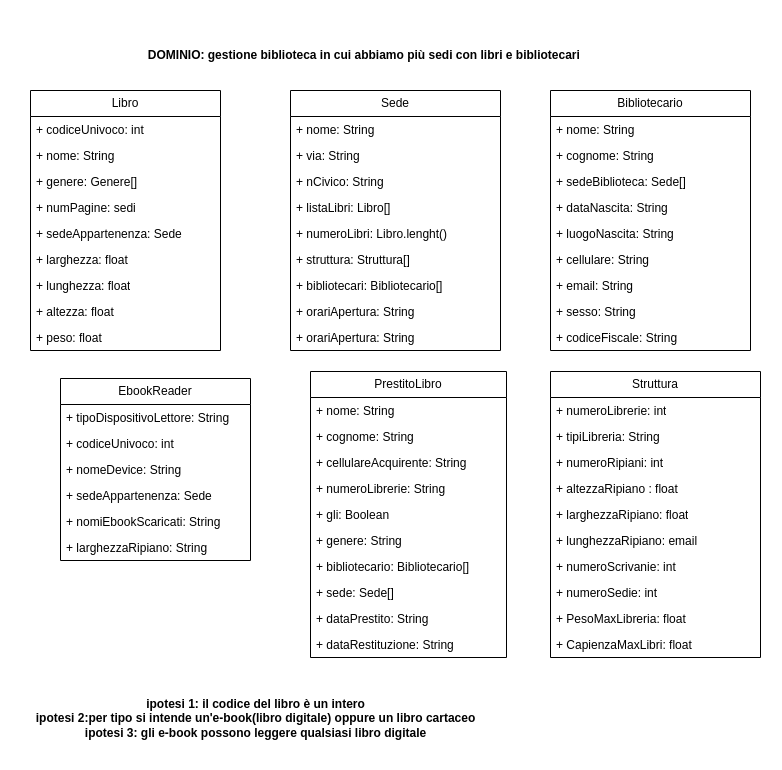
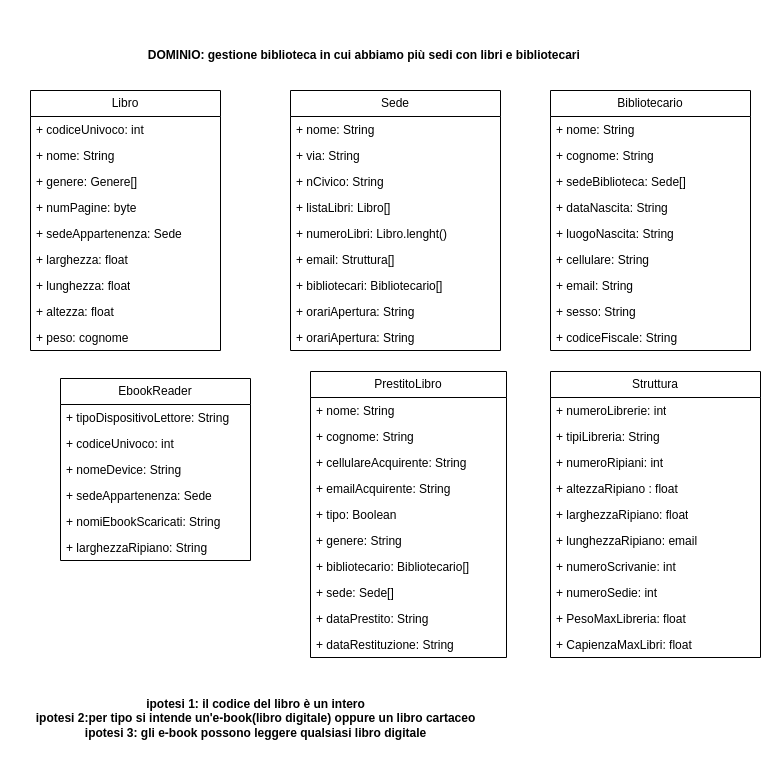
- <mxCell id="7" value="+ numPagine: sedi" style="text;strokeColor=none;fillColor=none;align=left;verticalAlign=top;spacingLeft=4;spacingRight=4;overflow=hidden;rotatable=0;points=[[0,0.5],[1,0.5]];portConstraint=eastwest;whiteSpace=wrap;html=1;" parent="3" vertex="1"><mxGeometry y="104" width="190" height="26" as="geometry" /></mxCell>
+ <mxCell id="7" value="+ numPagine: byte" style="text;strokeColor=none;fillColor=none;align=left;verticalAlign=top;spacingLeft=4;spacingRight=4;overflow=hidden;rotatable=0;points=[[0,0.5],[1,0.5]];portConstraint=eastwest;whiteSpace=wrap;html=1;" parent="3" vertex="1"><mxGeometry y="104" width="190" height="26" as="geometry" /></mxCell>
- <mxCell id="19" value="+ struttura: Struttura[]" style="text;strokeColor=none;fillColor=none;align=left;verticalAlign=top;spacingLeft=4;spacingRight=4;overflow=hidden;rotatable=0;points=[[0,0.5],[1,0.5]];portConstraint=eastwest;whiteSpace=wrap;html=1;" parent="13" vertex="1"><mxGeometry y="156" width="210" height="26" as="geometry" /></mxCell>
+ <mxCell id="19" value="+ email: Struttura[]" style="text;strokeColor=none;fillColor=none;align=left;verticalAlign=top;spacingLeft=4;spacingRight=4;overflow=hidden;rotatable=0;points=[[0,0.5],[1,0.5]];portConstraint=eastwest;whiteSpace=wrap;html=1;" parent="13" vertex="1"><mxGeometry y="156" width="210" height="26" as="geometry" /></mxCell>
- <mxCell id="12" value="+ peso: float" style="text;strokeColor=none;fillColor=none;align=left;verticalAlign=top;spacingLeft=4;spacingRight=4;overflow=hidden;rotatable=0;points=[[0,0.5],[1,0.5]];portConstraint=eastwest;whiteSpace=wrap;html=1;" parent="3" vertex="1"><mxGeometry y="234" width="190" height="26" as="geometry" /></mxCell>
+ <mxCell id="12" value="+ peso: cognome" style="text;strokeColor=none;fillColor=none;align=left;verticalAlign=top;spacingLeft=4;spacingRight=4;overflow=hidden;rotatable=0;points=[[0,0.5],[1,0.5]];portConstraint=eastwest;whiteSpace=wrap;html=1;" parent="3" vertex="1"><mxGeometry y="234" width="190" height="26" as="geometry" /></mxCell>
- <mxCell id="38" value="+ numeroLibrerie: String" style="text;strokeColor=none;fillColor=none;align=left;verticalAlign=top;spacingLeft=4;spacingRight=4;overflow=hidden;rotatable=0;points=[[0,0.5],[1,0.5]];portConstraint=eastwest;whiteSpace=wrap;html=1;" parent="34" vertex="1"><mxGeometry y="104" width="196" height="26" as="geometry" /></mxCell>
+ <mxCell id="38" value="+ emailAcquirente: String" style="text;strokeColor=none;fillColor=none;align=left;verticalAlign=top;spacingLeft=4;spacingRight=4;overflow=hidden;rotatable=0;points=[[0,0.5],[1,0.5]];portConstraint=eastwest;whiteSpace=wrap;html=1;" parent="34" vertex="1"><mxGeometry y="104" width="196" height="26" as="geometry" /></mxCell>
- <mxCell id="39" value="+ gli: Boolean" style="text;strokeColor=none;fillColor=none;align=left;verticalAlign=top;spacingLeft=4;spacingRight=4;overflow=hidden;rotatable=0;points=[[0,0.5],[1,0.5]];portConstraint=eastwest;whiteSpace=wrap;html=1;" parent="34" vertex="1"><mxGeometry y="130" width="196" height="26" as="geometry" /></mxCell>
+ <mxCell id="39" value="+ tipo: Boolean" style="text;strokeColor=none;fillColor=none;align=left;verticalAlign=top;spacingLeft=4;spacingRight=4;overflow=hidden;rotatable=0;points=[[0,0.5],[1,0.5]];portConstraint=eastwest;whiteSpace=wrap;html=1;" parent="34" vertex="1"><mxGeometry y="130" width="196" height="26" as="geometry" /></mxCell>
